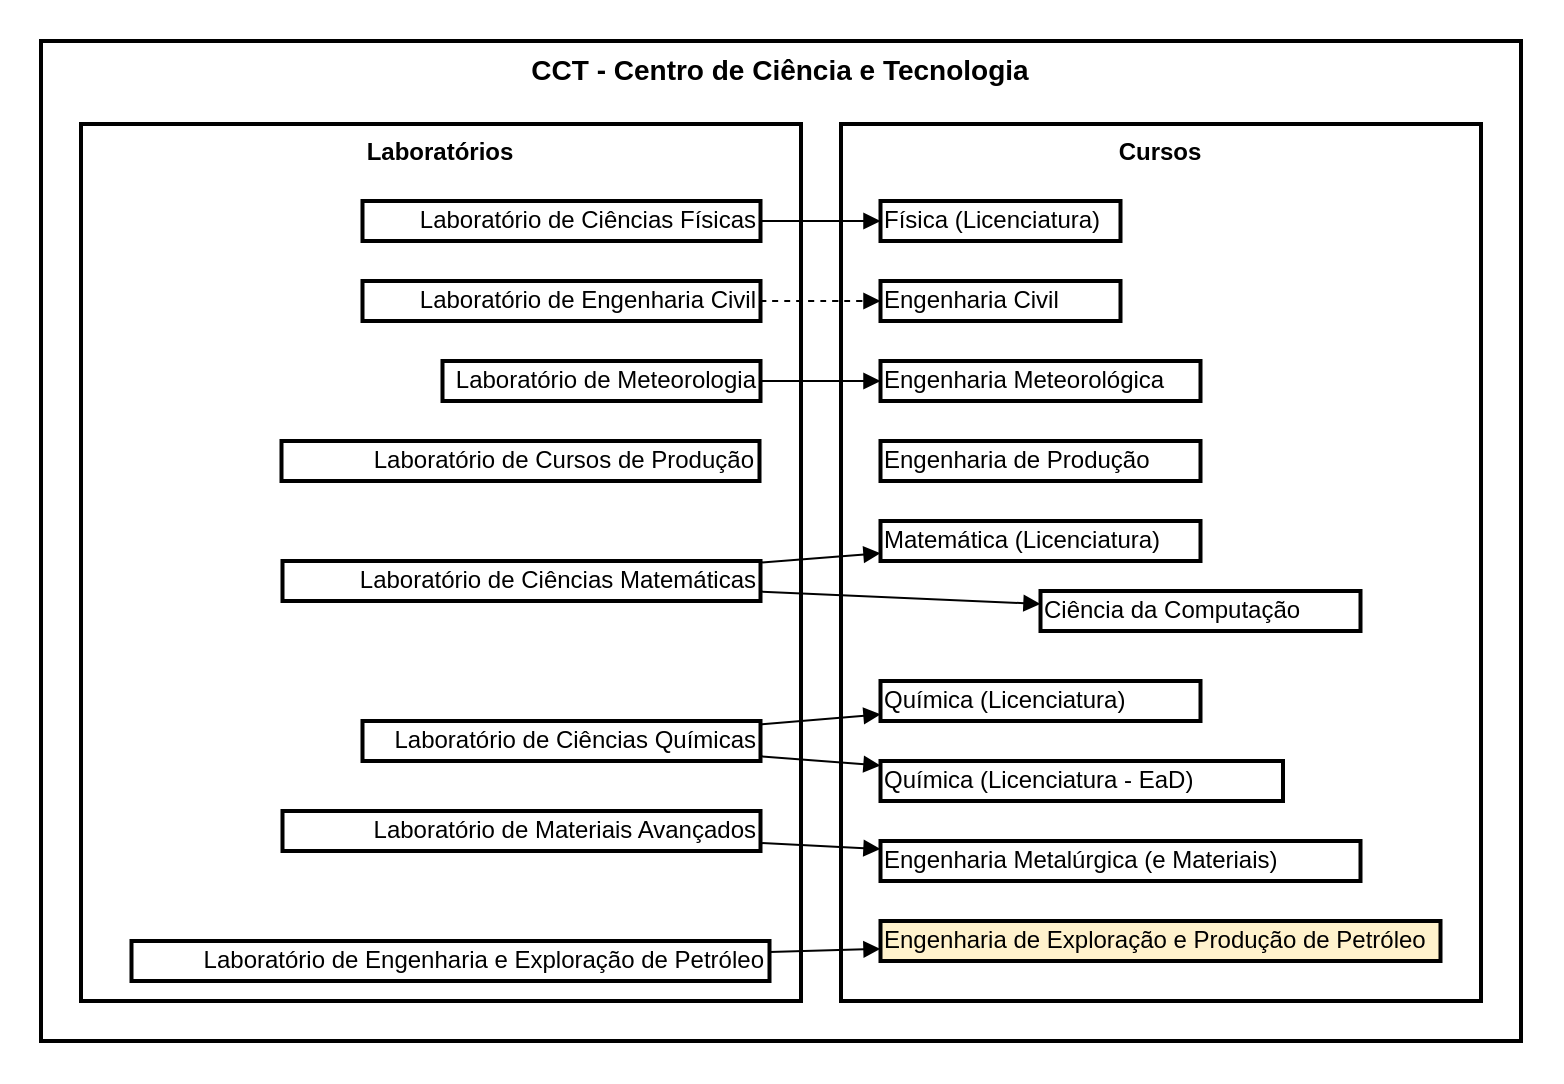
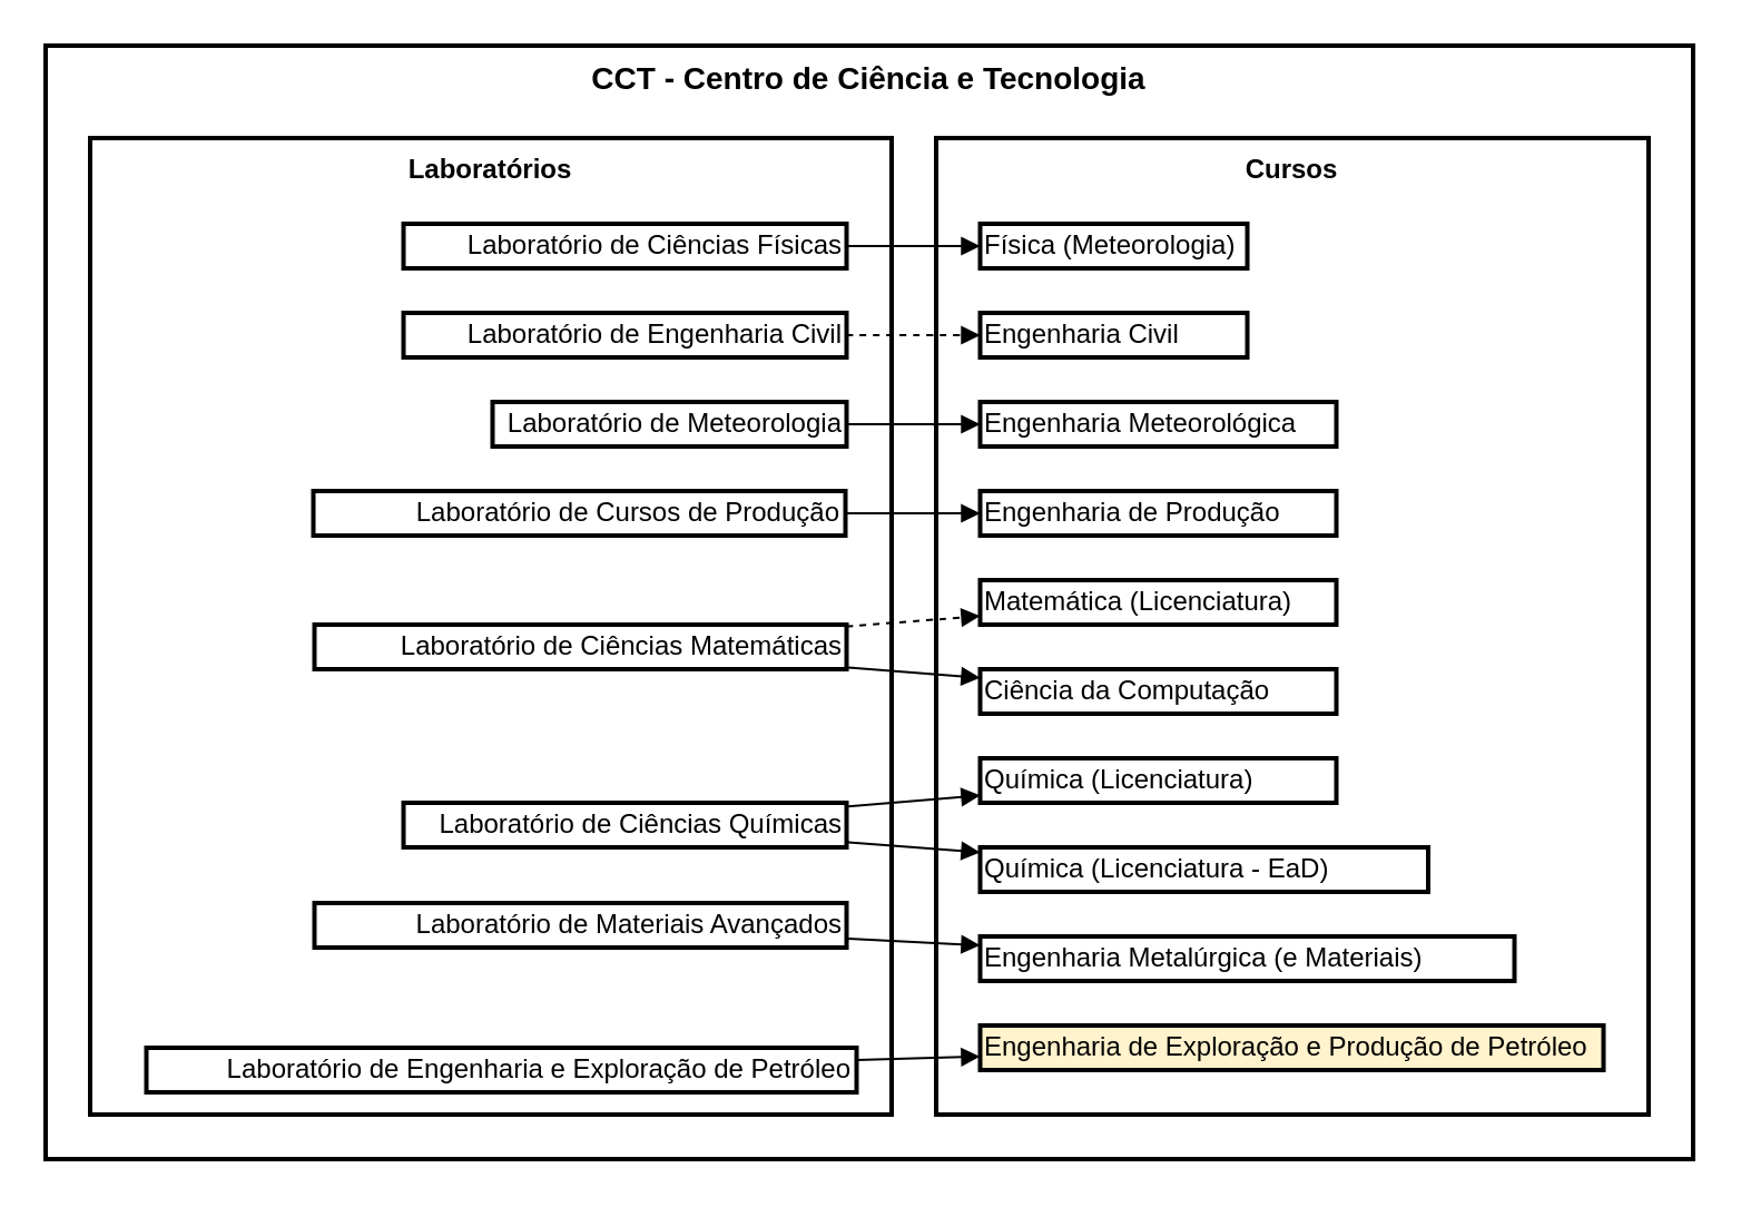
- <mxCell id="17" value="Física (Licenciatura)" style="whiteSpace=wrap;strokeWidth=2;align=left;" parent="1" vertex="1"><mxGeometry x="439.75" y="100" width="120" height="20" as="geometry" /></mxCell>
+ <mxCell id="17" value="Física (Meteorologia)" style="whiteSpace=wrap;strokeWidth=2;align=left;" parent="1" vertex="1"><mxGeometry x="439.75" y="100" width="120" height="20" as="geometry" /></mxCell>
+ <mxCell id="31" value="" style="curved=1;startArrow=none;endArrow=block;rounded=0;" parent="1" source="30" target="32" edge="1"><mxGeometry relative="1" as="geometry"><Array as="points" /></mxGeometry></mxCell>
- <mxCell id="11" value="" style="curved=1;startArrow=none;endArrow=block;rounded=0;" parent="1" source="14" target="10" edge="1"><mxGeometry relative="1" as="geometry"><Array as="points" /></mxGeometry></mxCell>
+ <mxCell id="11" value="" style="curved=1;startArrow=none;endArrow=block;rounded=0;dashed=1;" parent="1" source="14" target="10" edge="1"><mxGeometry relative="1" as="geometry"><Array as="points" /></mxGeometry></mxCell>
- <mxCell id="12" value="Ciência da Computação" style="whiteSpace=wrap;strokeWidth=2;align=left;" parent="1" vertex="1"><mxGeometry x="519.75" y="295" width="160" height="20" as="geometry" /></mxCell>
+ <mxCell id="12" value="Ciência da Computação" style="whiteSpace=wrap;strokeWidth=2;align=left;" parent="1" vertex="1"><mxGeometry x="439.75" y="300" width="160" height="20" as="geometry" /></mxCell>
